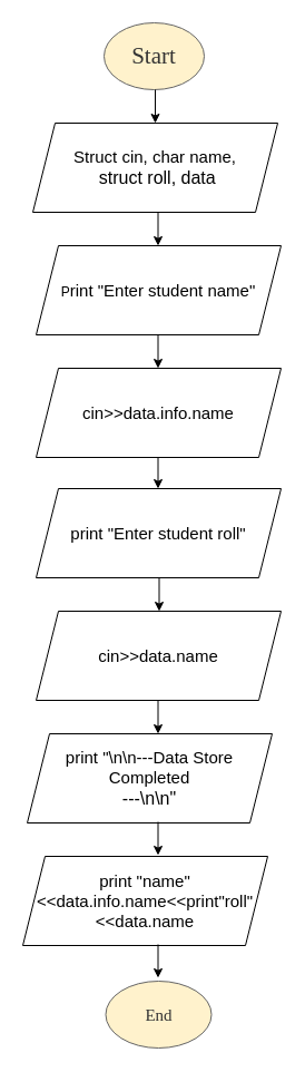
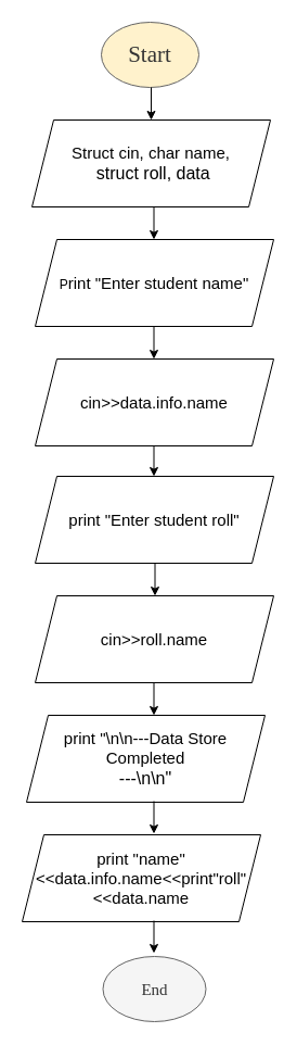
- <mxCell id="13" value="&lt;font style=&quot;font-size: 15px;&quot;&gt;cin&amp;gt;&amp;gt;data.name&lt;/font&gt;" style="shape=parallelogram;perimeter=parallelogramPerimeter;whiteSpace=wrap;html=1;fixedSize=1;" parent="1" vertex="1"><mxGeometry x="32" y="548" width="220" height="80" as="geometry" /></mxCell>
+ <mxCell id="13" value="&lt;font style=&quot;font-size: 15px;&quot;&gt;cin&amp;gt;&amp;gt;roll.name&lt;/font&gt;" style="shape=parallelogram;perimeter=parallelogramPerimeter;whiteSpace=wrap;html=1;fixedSize=1;" parent="1" vertex="1"><mxGeometry x="32" y="548" width="220" height="80" as="geometry" /></mxCell>
- <mxCell id="7" value="End" style="ellipse;whiteSpace=wrap;html=1;fontFamily=Comic Sans MS;fontSize=15;fillColor=#fff2cc;fontColor=#333333;strokeColor=#666666;" parent="1" vertex="1"><mxGeometry x="94.5" y="880" width="95" height="60" as="geometry" /></mxCell>
+ <mxCell id="7" value="End" style="ellipse;whiteSpace=wrap;html=1;fontFamily=Comic Sans MS;fontSize=15;fillColor=#f5f5f5;fontColor=#333333;strokeColor=#666666;" parent="1" vertex="1"><mxGeometry x="94.5" y="880" width="95" height="60" as="geometry" /></mxCell>
